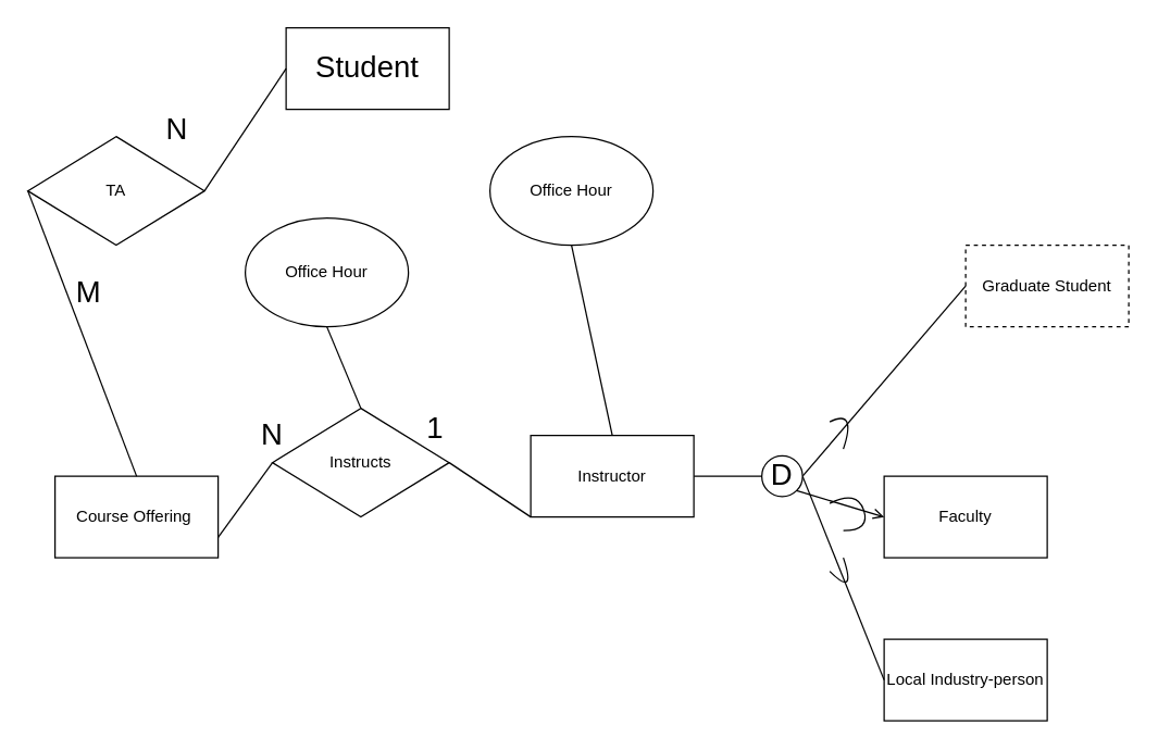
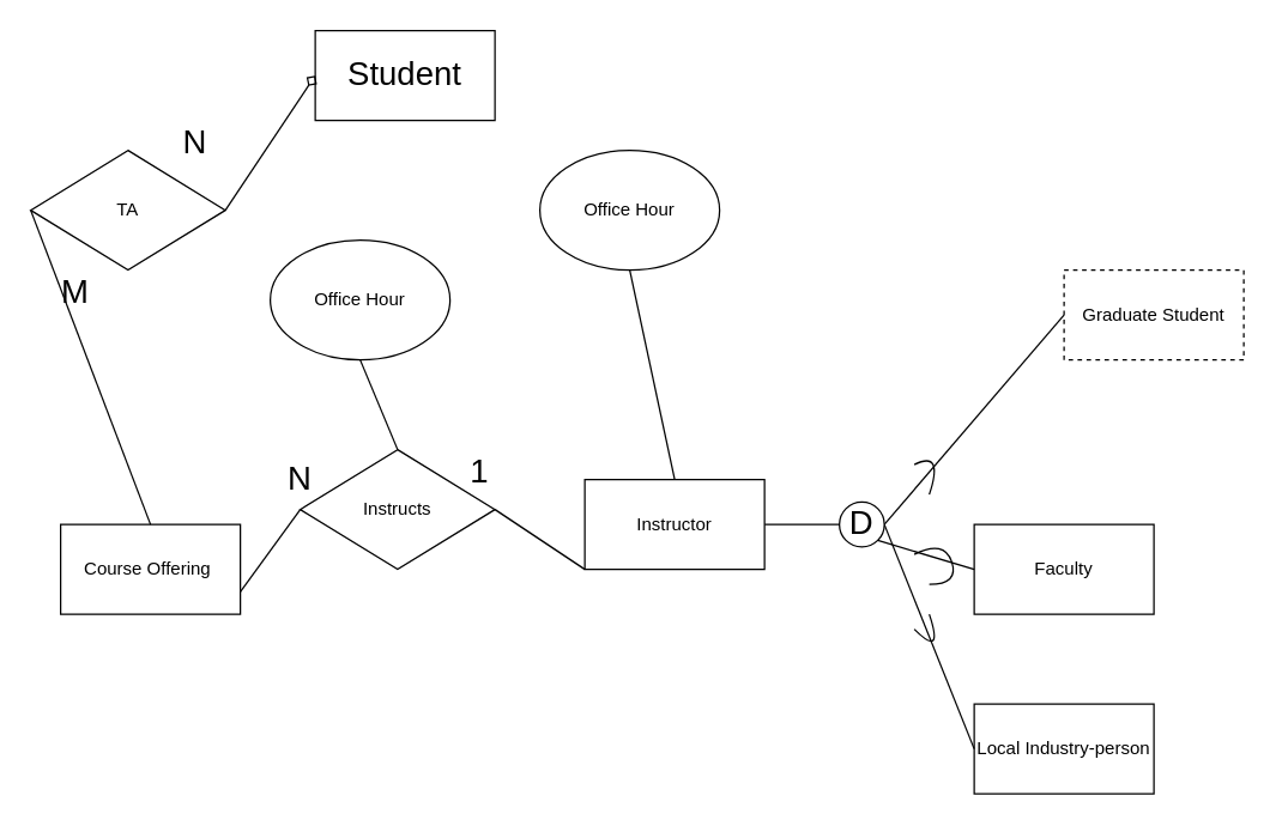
- <mxCell id="23" style="edgeStyle=none;rounded=0;orthogonalLoop=1;jettySize=auto;html=1;exitX=1;exitY=0.5;exitDx=0;exitDy=0;entryX=0;entryY=0.5;entryDx=0;entryDy=0;strokeColor=default;fontSize=22;endArrow=none;endFill=0;" edge="1" parent="1" source="25" target="22"><mxGeometry relative="1" as="geometry" /></mxCell>
+ <mxCell id="23" style="edgeStyle=none;rounded=0;orthogonalLoop=1;jettySize=auto;html=1;exitX=1;exitY=0.5;exitDx=0;exitDy=0;entryX=0;entryY=0.5;entryDx=0;entryDy=0;strokeColor=default;fontSize=22;endArrow=diamond;endFill=0;" edge="1" parent="1" source="25" target="22"><mxGeometry relative="1" as="geometry" /></mxCell>
- <mxCell id="29" value="M" style="text;html=1;strokeColor=none;fillColor=none;align=center;verticalAlign=middle;whiteSpace=wrap;rounded=0;fontSize=22;" vertex="1" parent="1"><mxGeometry x="35" y="200" width="60" height="30" as="geometry" /></mxCell>
+ <mxCell id="29" value="M" style="text;html=1;strokeColor=none;fillColor=none;align=center;verticalAlign=middle;whiteSpace=wrap;rounded=0;fontSize=22;" vertex="1" parent="1"><mxGeometry x="20" y="180" width="60" height="30" as="geometry" /></mxCell>
- <mxCell id="16" style="edgeStyle=none;rounded=0;orthogonalLoop=1;jettySize=auto;html=1;exitX=1;exitY=1;exitDx=0;exitDy=0;entryX=0;entryY=0.5;entryDx=0;entryDy=0;strokeColor=default;fontSize=22;endArrow=open;endFill=0;" edge="1" parent="1" source="18" target="8"><mxGeometry relative="1" as="geometry" /></mxCell>
+ <mxCell id="16" style="edgeStyle=none;rounded=0;orthogonalLoop=1;jettySize=auto;html=1;exitX=1;exitY=1;exitDx=0;exitDy=0;entryX=0;entryY=0.5;entryDx=0;entryDy=0;strokeColor=default;fontSize=22;endArrow=none;endFill=0;" edge="1" parent="1" source="18" target="8"><mxGeometry relative="1" as="geometry" /></mxCell>
